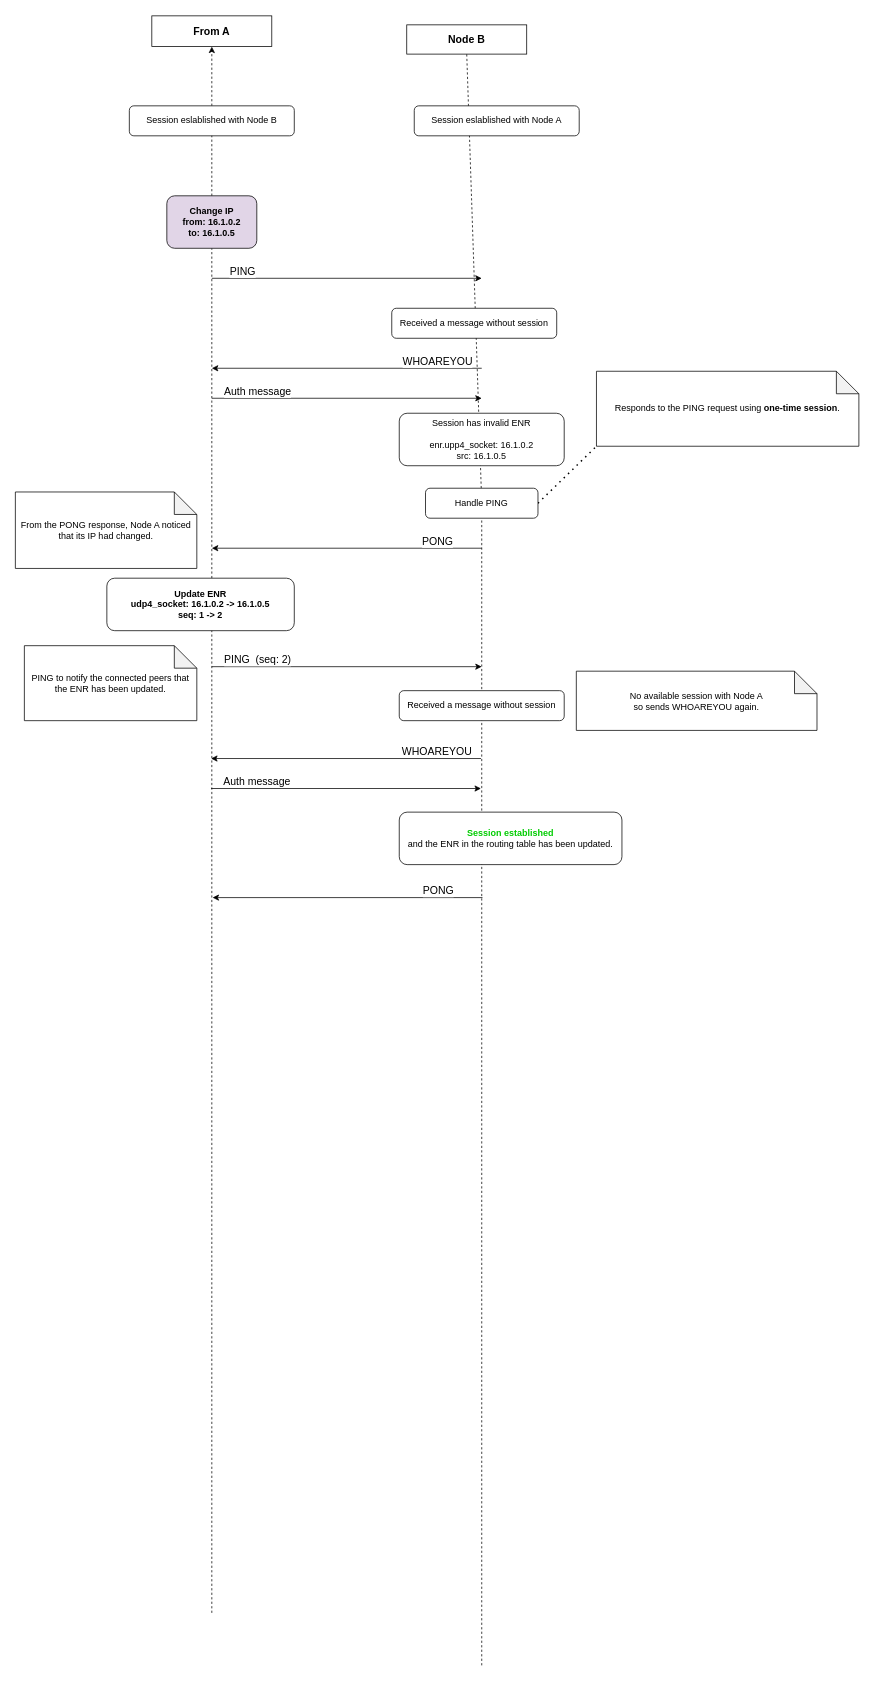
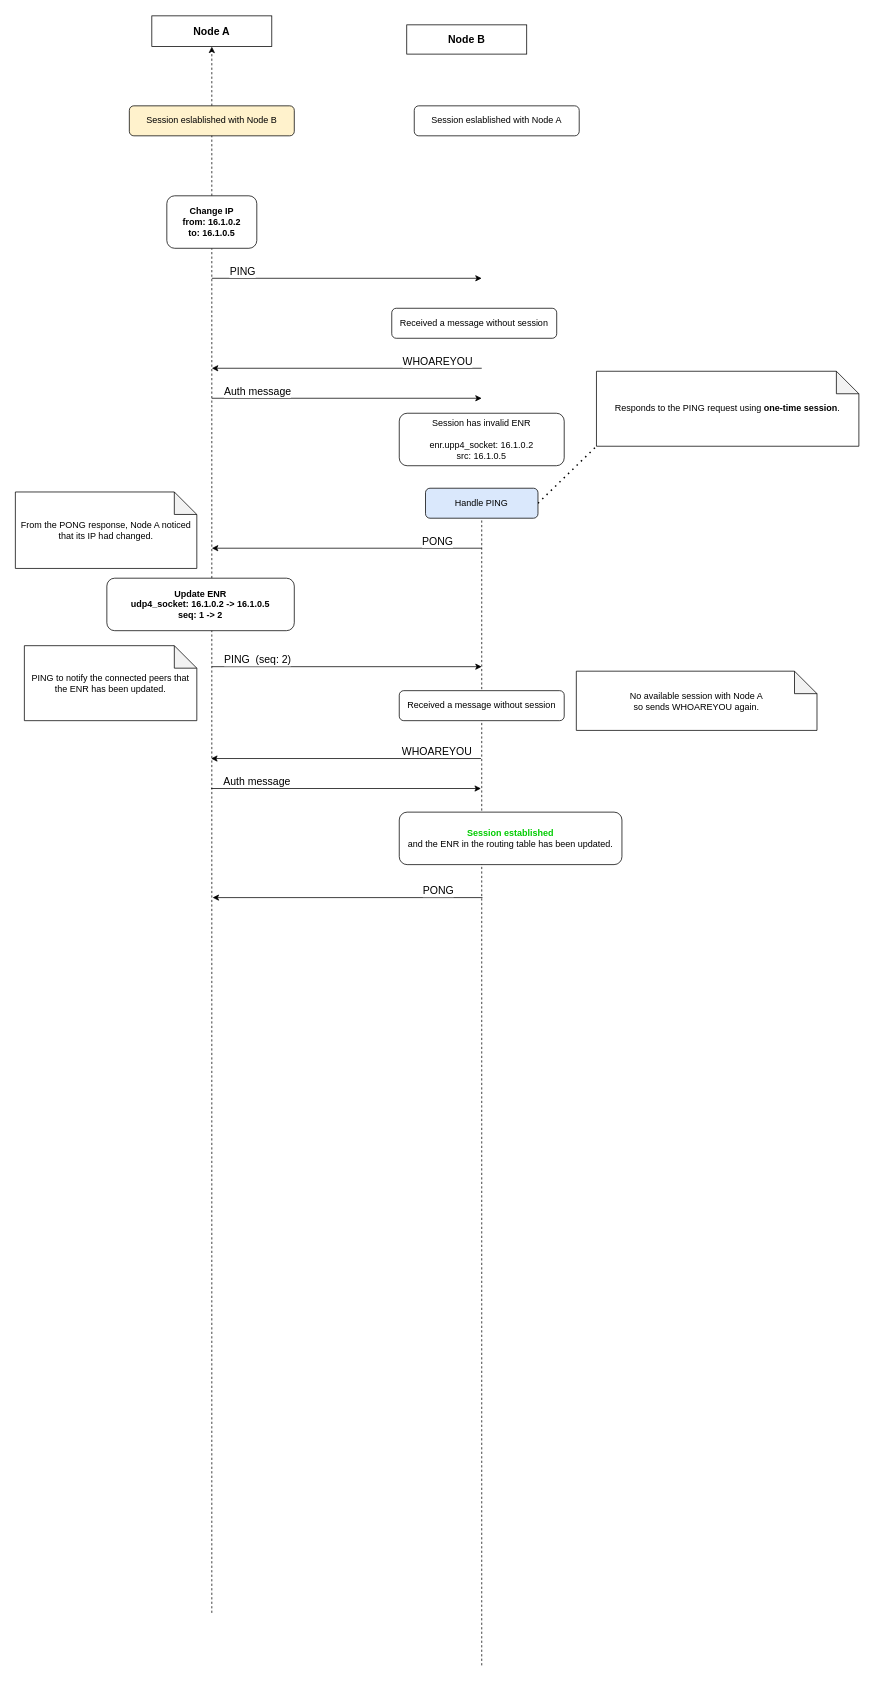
- <mxCell id="2" value="From A" style="rounded=0;whiteSpace=wrap;html=1;fontSize=14;fontStyle=1" parent="1" vertex="1"><mxGeometry x="202" y="20" width="160" height="41" as="geometry" /></mxCell>
+ <mxCell id="2" value="Node A" style="rounded=0;whiteSpace=wrap;html=1;fontSize=14;fontStyle=1" parent="1" vertex="1"><mxGeometry x="202" y="20" width="160" height="41" as="geometry" /></mxCell>
- <mxCell id="25" value="Session eslablished with Node B" style="rounded=1;whiteSpace=wrap;html=1;" parent="1" vertex="1"><mxGeometry x="172" y="140" width="220" height="40" as="geometry" /></mxCell>
+ <mxCell id="25" value="Session eslablished with Node B" style="rounded=1;whiteSpace=wrap;html=1;fillColor=#fff2cc;" parent="1" vertex="1"><mxGeometry x="172" y="140" width="220" height="40" as="geometry" /></mxCell>
- <mxCell id="8" value="&lt;b&gt;Change IP&lt;br&gt;from: 16.1.0.2&lt;br&gt;to: 16.1.0.5&lt;br&gt;&lt;/b&gt;" style="rounded=1;whiteSpace=wrap;html=1;fillColor=#e1d5e7;" parent="1" vertex="1"><mxGeometry x="222" y="260" width="120" height="70" as="geometry" /></mxCell>
+ <mxCell id="8" value="&lt;b&gt;Change IP&lt;br&gt;from: 16.1.0.2&lt;br&gt;to: 16.1.0.5&lt;br&gt;&lt;/b&gt;" style="rounded=1;whiteSpace=wrap;html=1;" parent="1" vertex="1"><mxGeometry x="222" y="260" width="120" height="70" as="geometry" /></mxCell>
- <mxCell id="5" value="" style="endArrow=none;dashed=1;html=1;fontSize=12;entryX=0.5;entryY=1;entryDx=0;entryDy=0;startArrow=none;" parent="1" source="18" target="3" edge="1"><mxGeometry width="50" height="50" relative="1" as="geometry"><mxPoint x="642" y="2220" as="sourcePoint" /><mxPoint x="722" y="481" as="targetPoint" /></mxGeometry></mxCell>
- <mxCell id="18" value="Handle PING" style="rounded=1;whiteSpace=wrap;html=1;" parent="1" vertex="1"><mxGeometry x="567" y="650" width="150" height="40" as="geometry" /></mxCell>
+ <mxCell id="18" value="Handle PING" style="rounded=1;whiteSpace=wrap;html=1;fillColor=#dae8fc;" parent="1" vertex="1"><mxGeometry x="567" y="650" width="150" height="40" as="geometry" /></mxCell>
